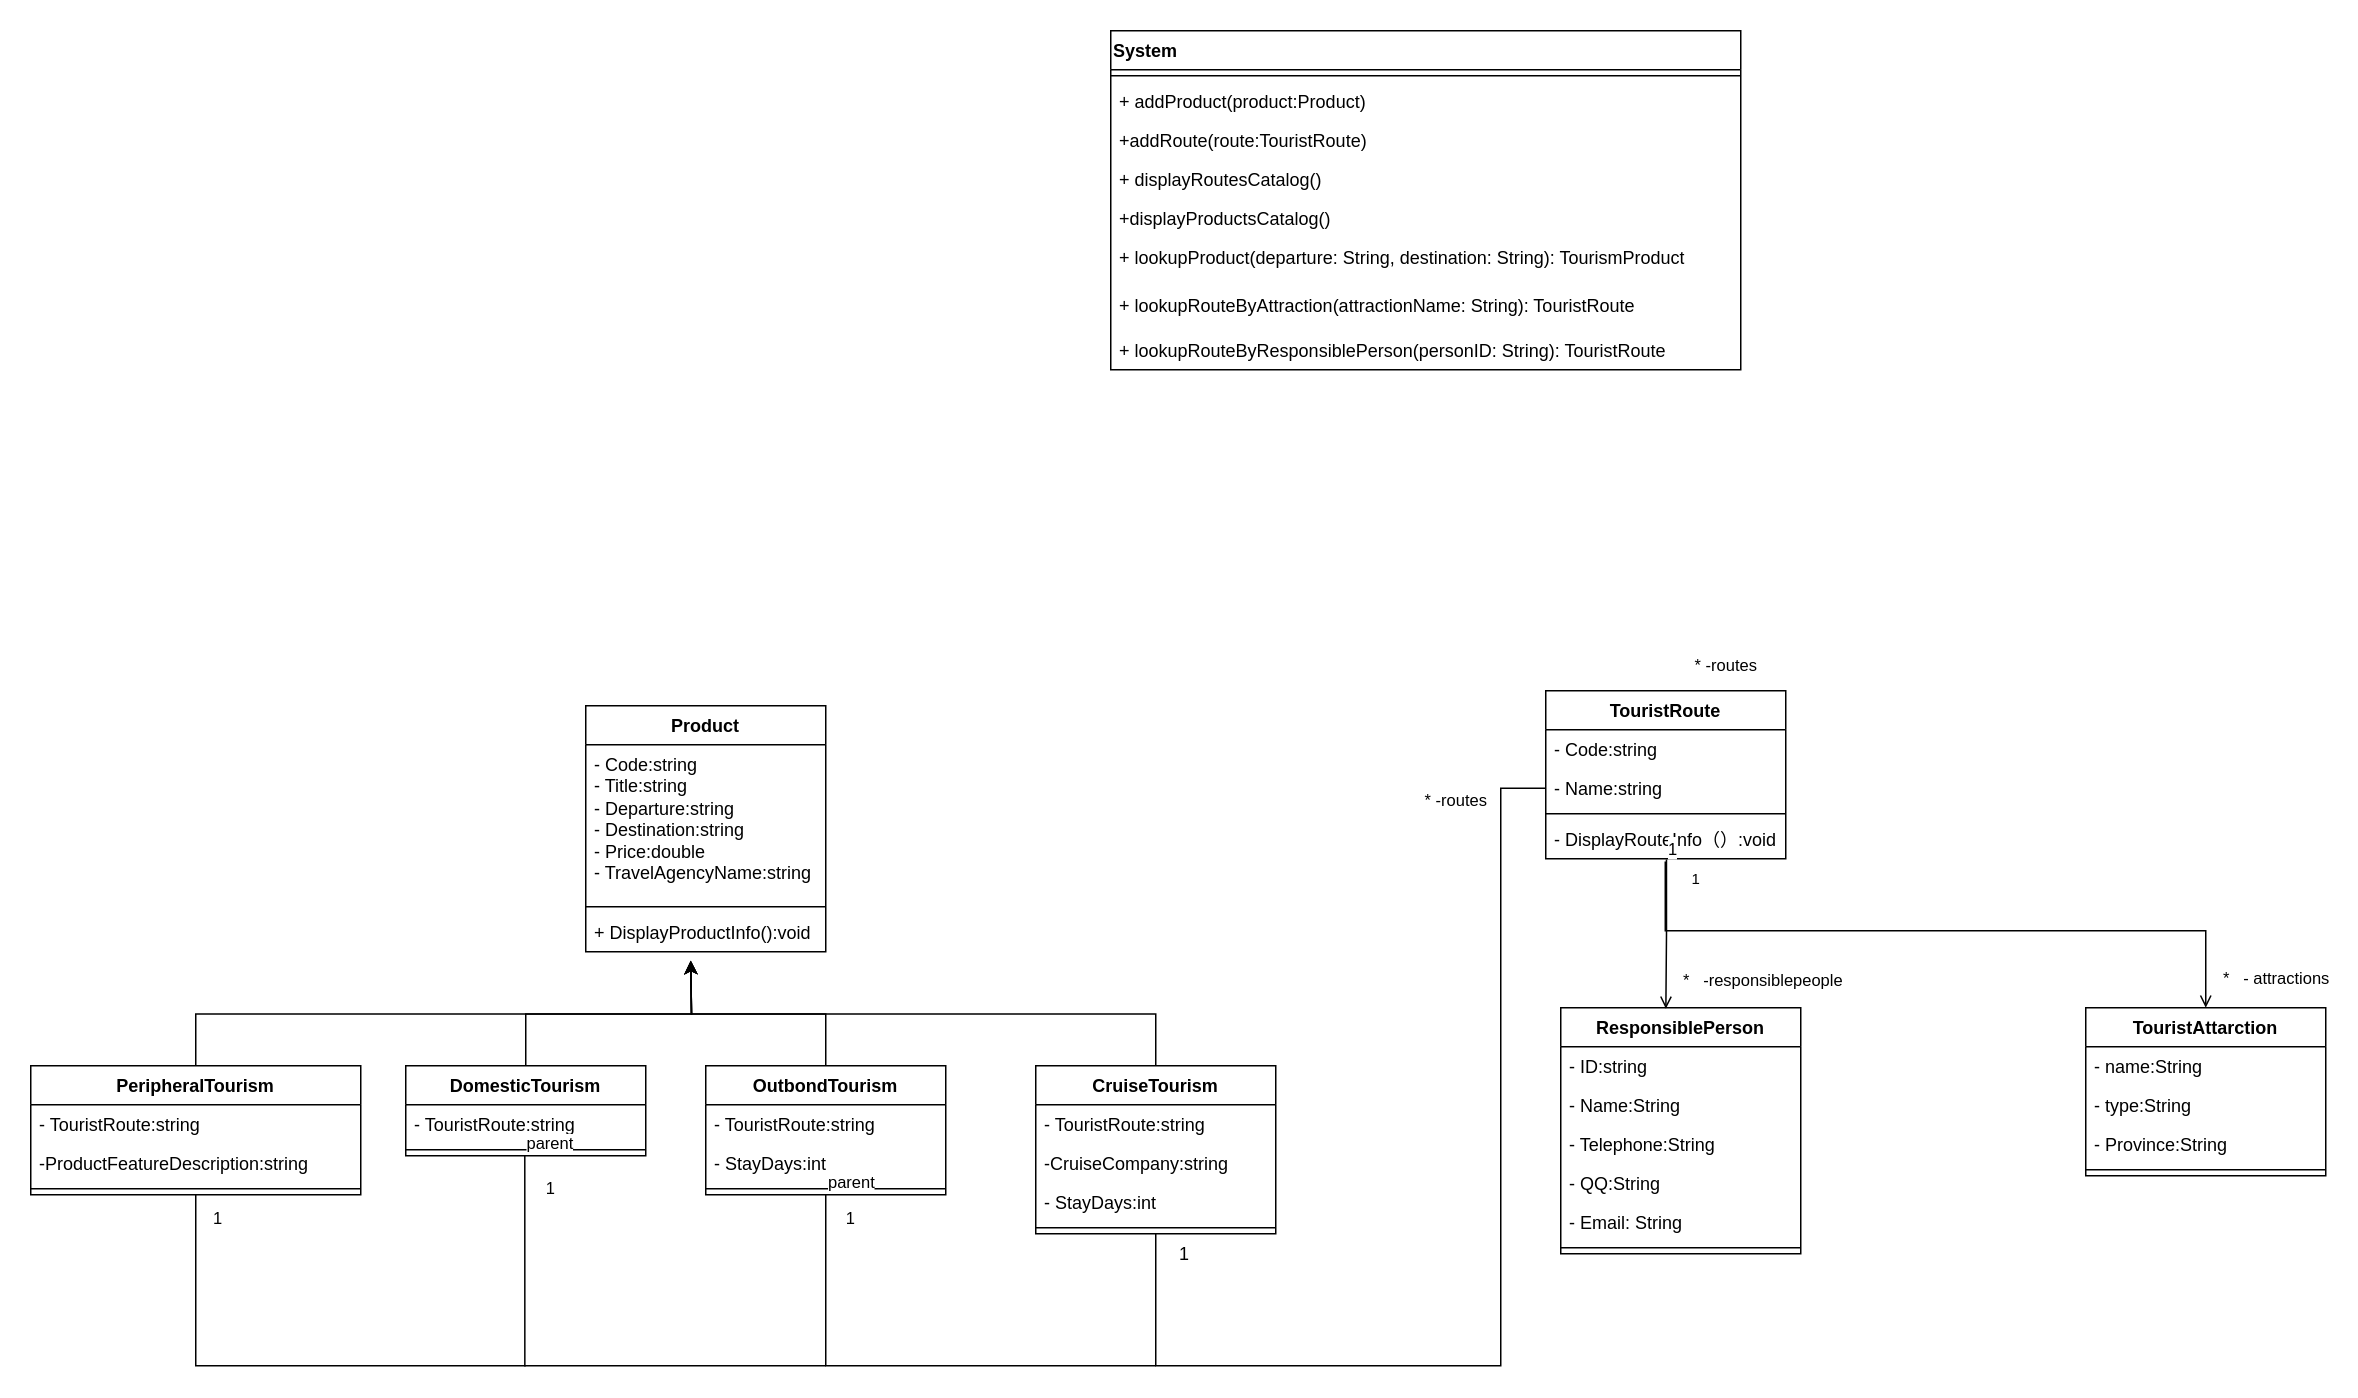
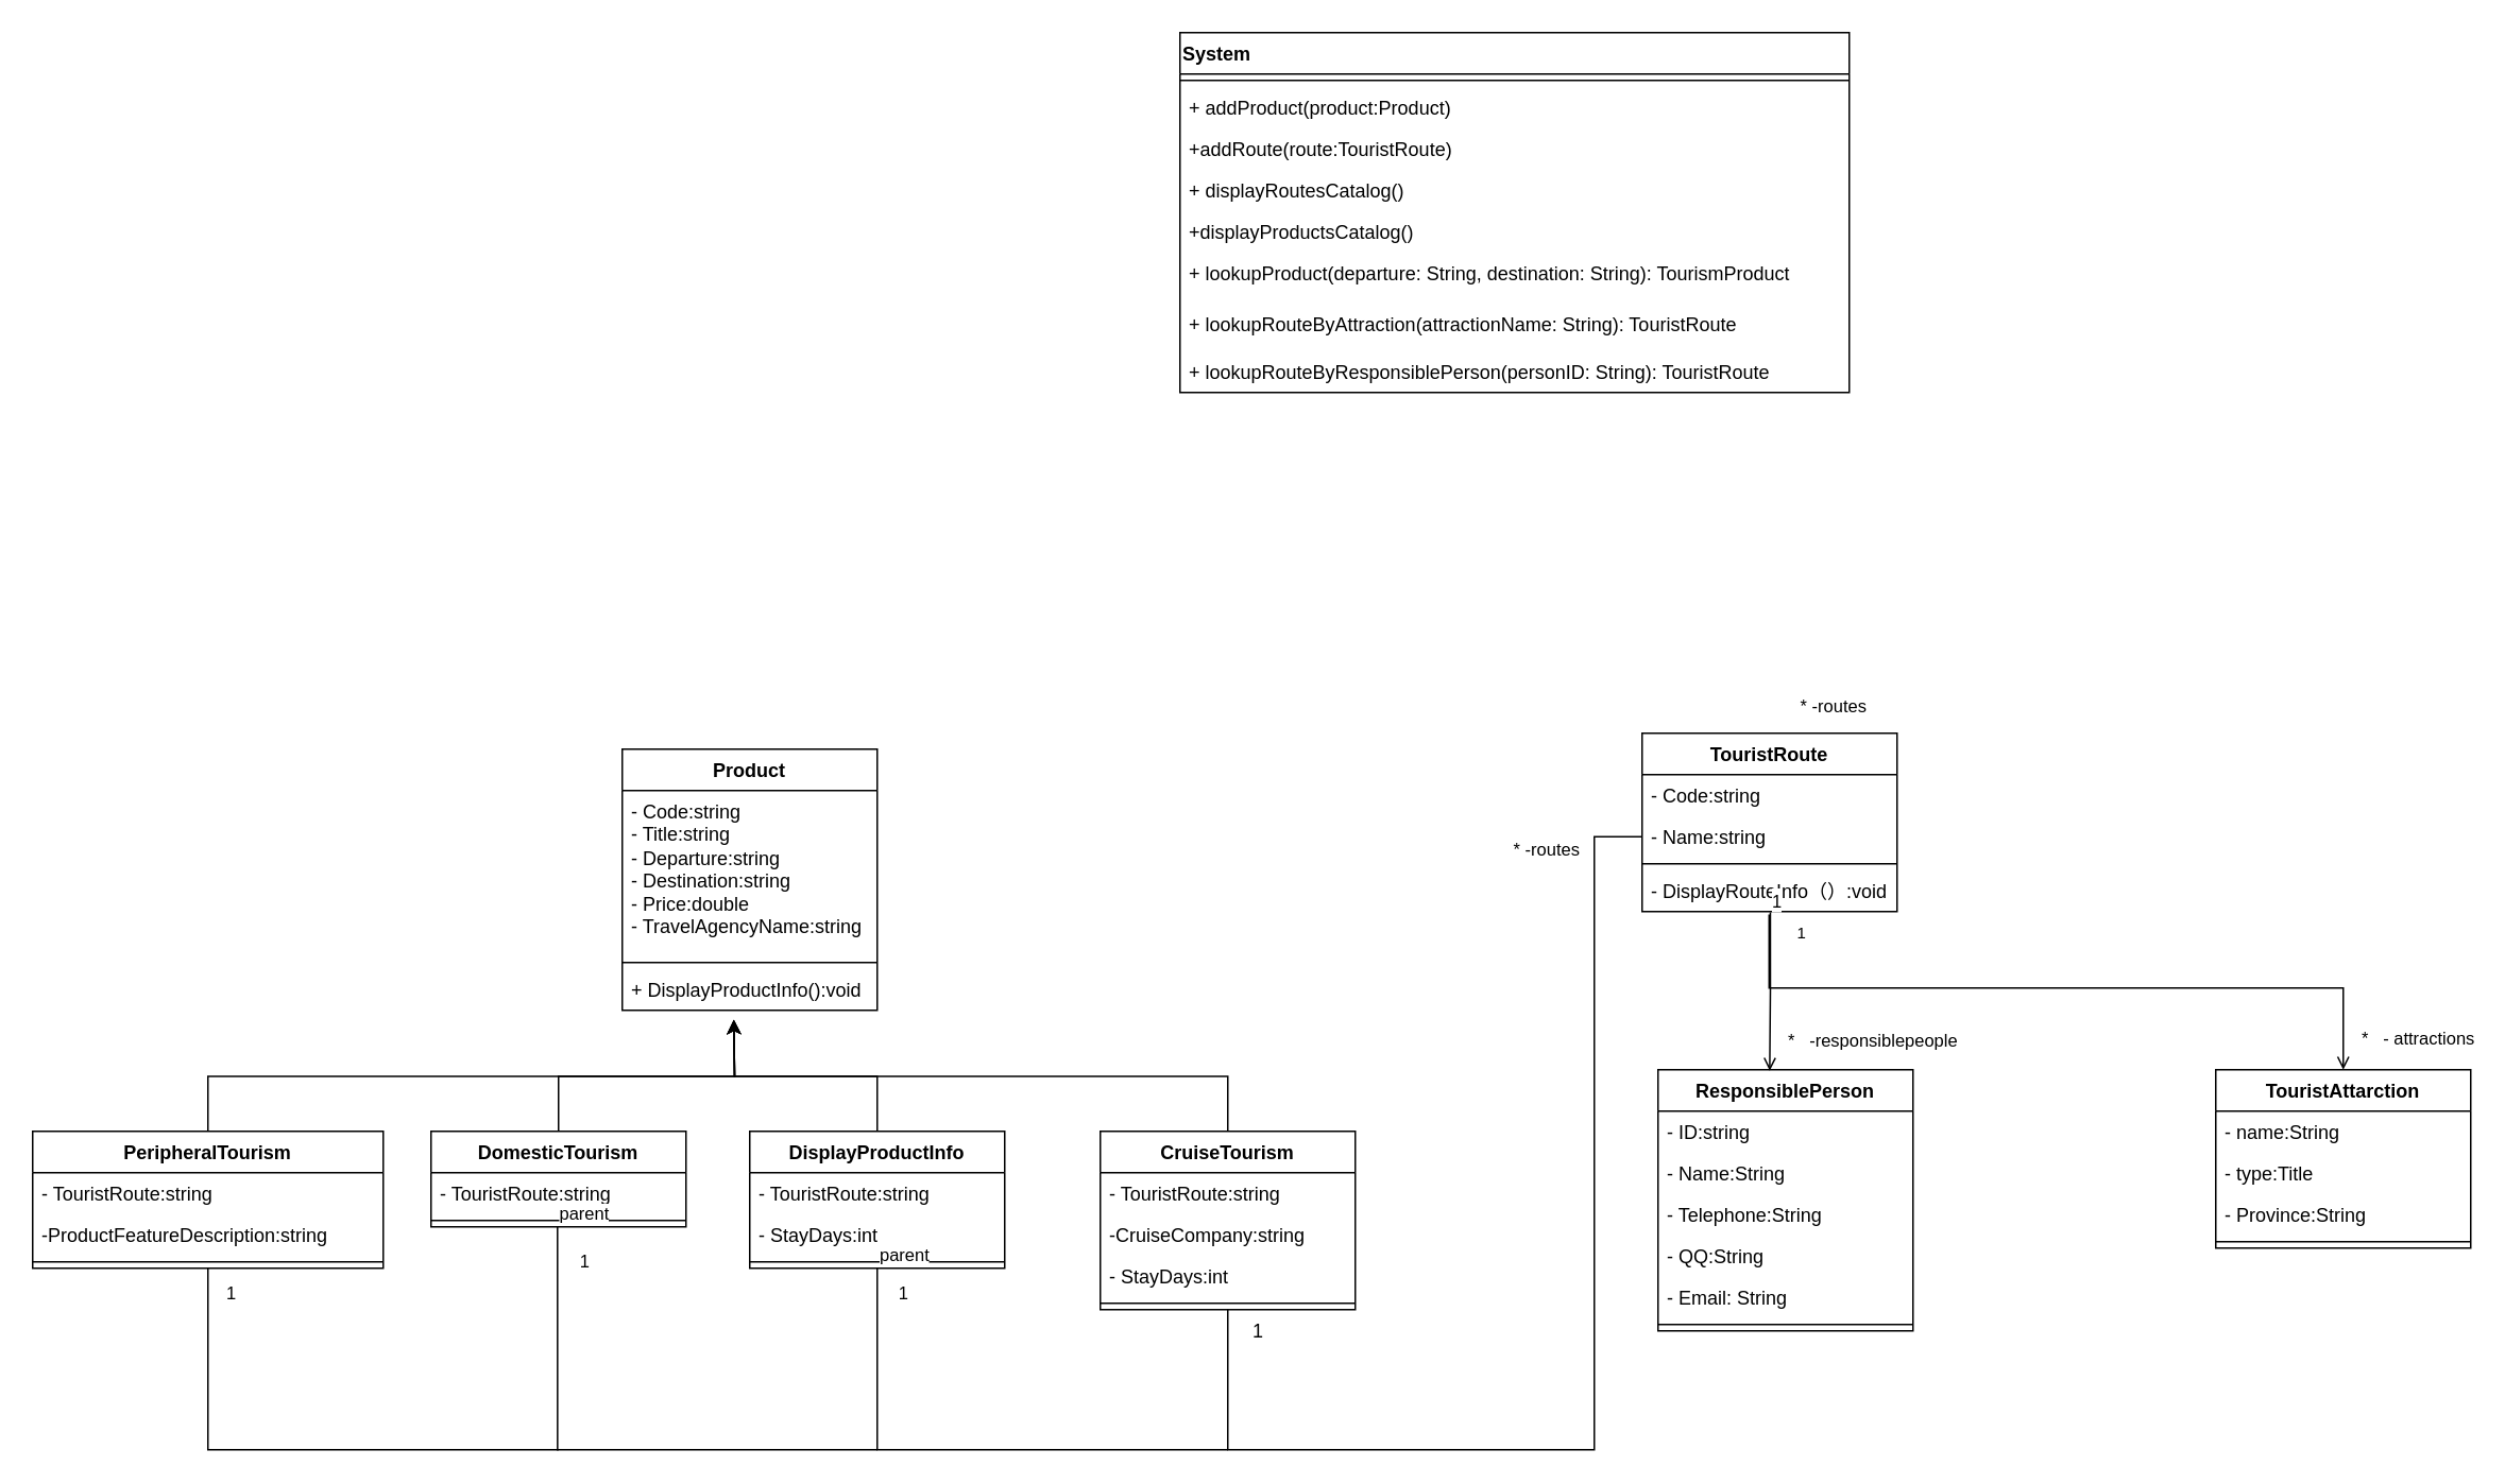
- <mxCell id="11" value="OutbondTourism" style="swimlane;fontStyle=1;align=center;verticalAlign=top;childLayout=stackLayout;horizontal=1;startSize=26;horizontalStack=0;resizeParent=1;resizeParentMax=0;resizeLast=0;collapsible=1;marginBottom=0;whiteSpace=wrap;html=1;" parent="1" vertex="1"><mxGeometry x="470" y="710" width="160" height="86" as="geometry" /></mxCell>
+ <mxCell id="11" value="DisplayProductInfo" style="swimlane;fontStyle=1;align=center;verticalAlign=top;childLayout=stackLayout;horizontal=1;startSize=26;horizontalStack=0;resizeParent=1;resizeParentMax=0;resizeLast=0;collapsible=1;marginBottom=0;whiteSpace=wrap;html=1;" parent="1" vertex="1"><mxGeometry x="470" y="710" width="160" height="86" as="geometry" /></mxCell>
- <mxCell id="43" value="- type:String" style="text;strokeColor=none;fillColor=none;align=left;verticalAlign=top;spacingLeft=4;spacingRight=4;overflow=hidden;rotatable=0;points=[[0,0.5],[1,0.5]];portConstraint=eastwest;whiteSpace=wrap;html=1;" parent="41" vertex="1"><mxGeometry y="52" width="160" height="26" as="geometry" /></mxCell>
+ <mxCell id="43" value="- type:Title" style="text;strokeColor=none;fillColor=none;align=left;verticalAlign=top;spacingLeft=4;spacingRight=4;overflow=hidden;rotatable=0;points=[[0,0.5],[1,0.5]];portConstraint=eastwest;whiteSpace=wrap;html=1;" parent="41" vertex="1"><mxGeometry y="52" width="160" height="26" as="geometry" /></mxCell>
